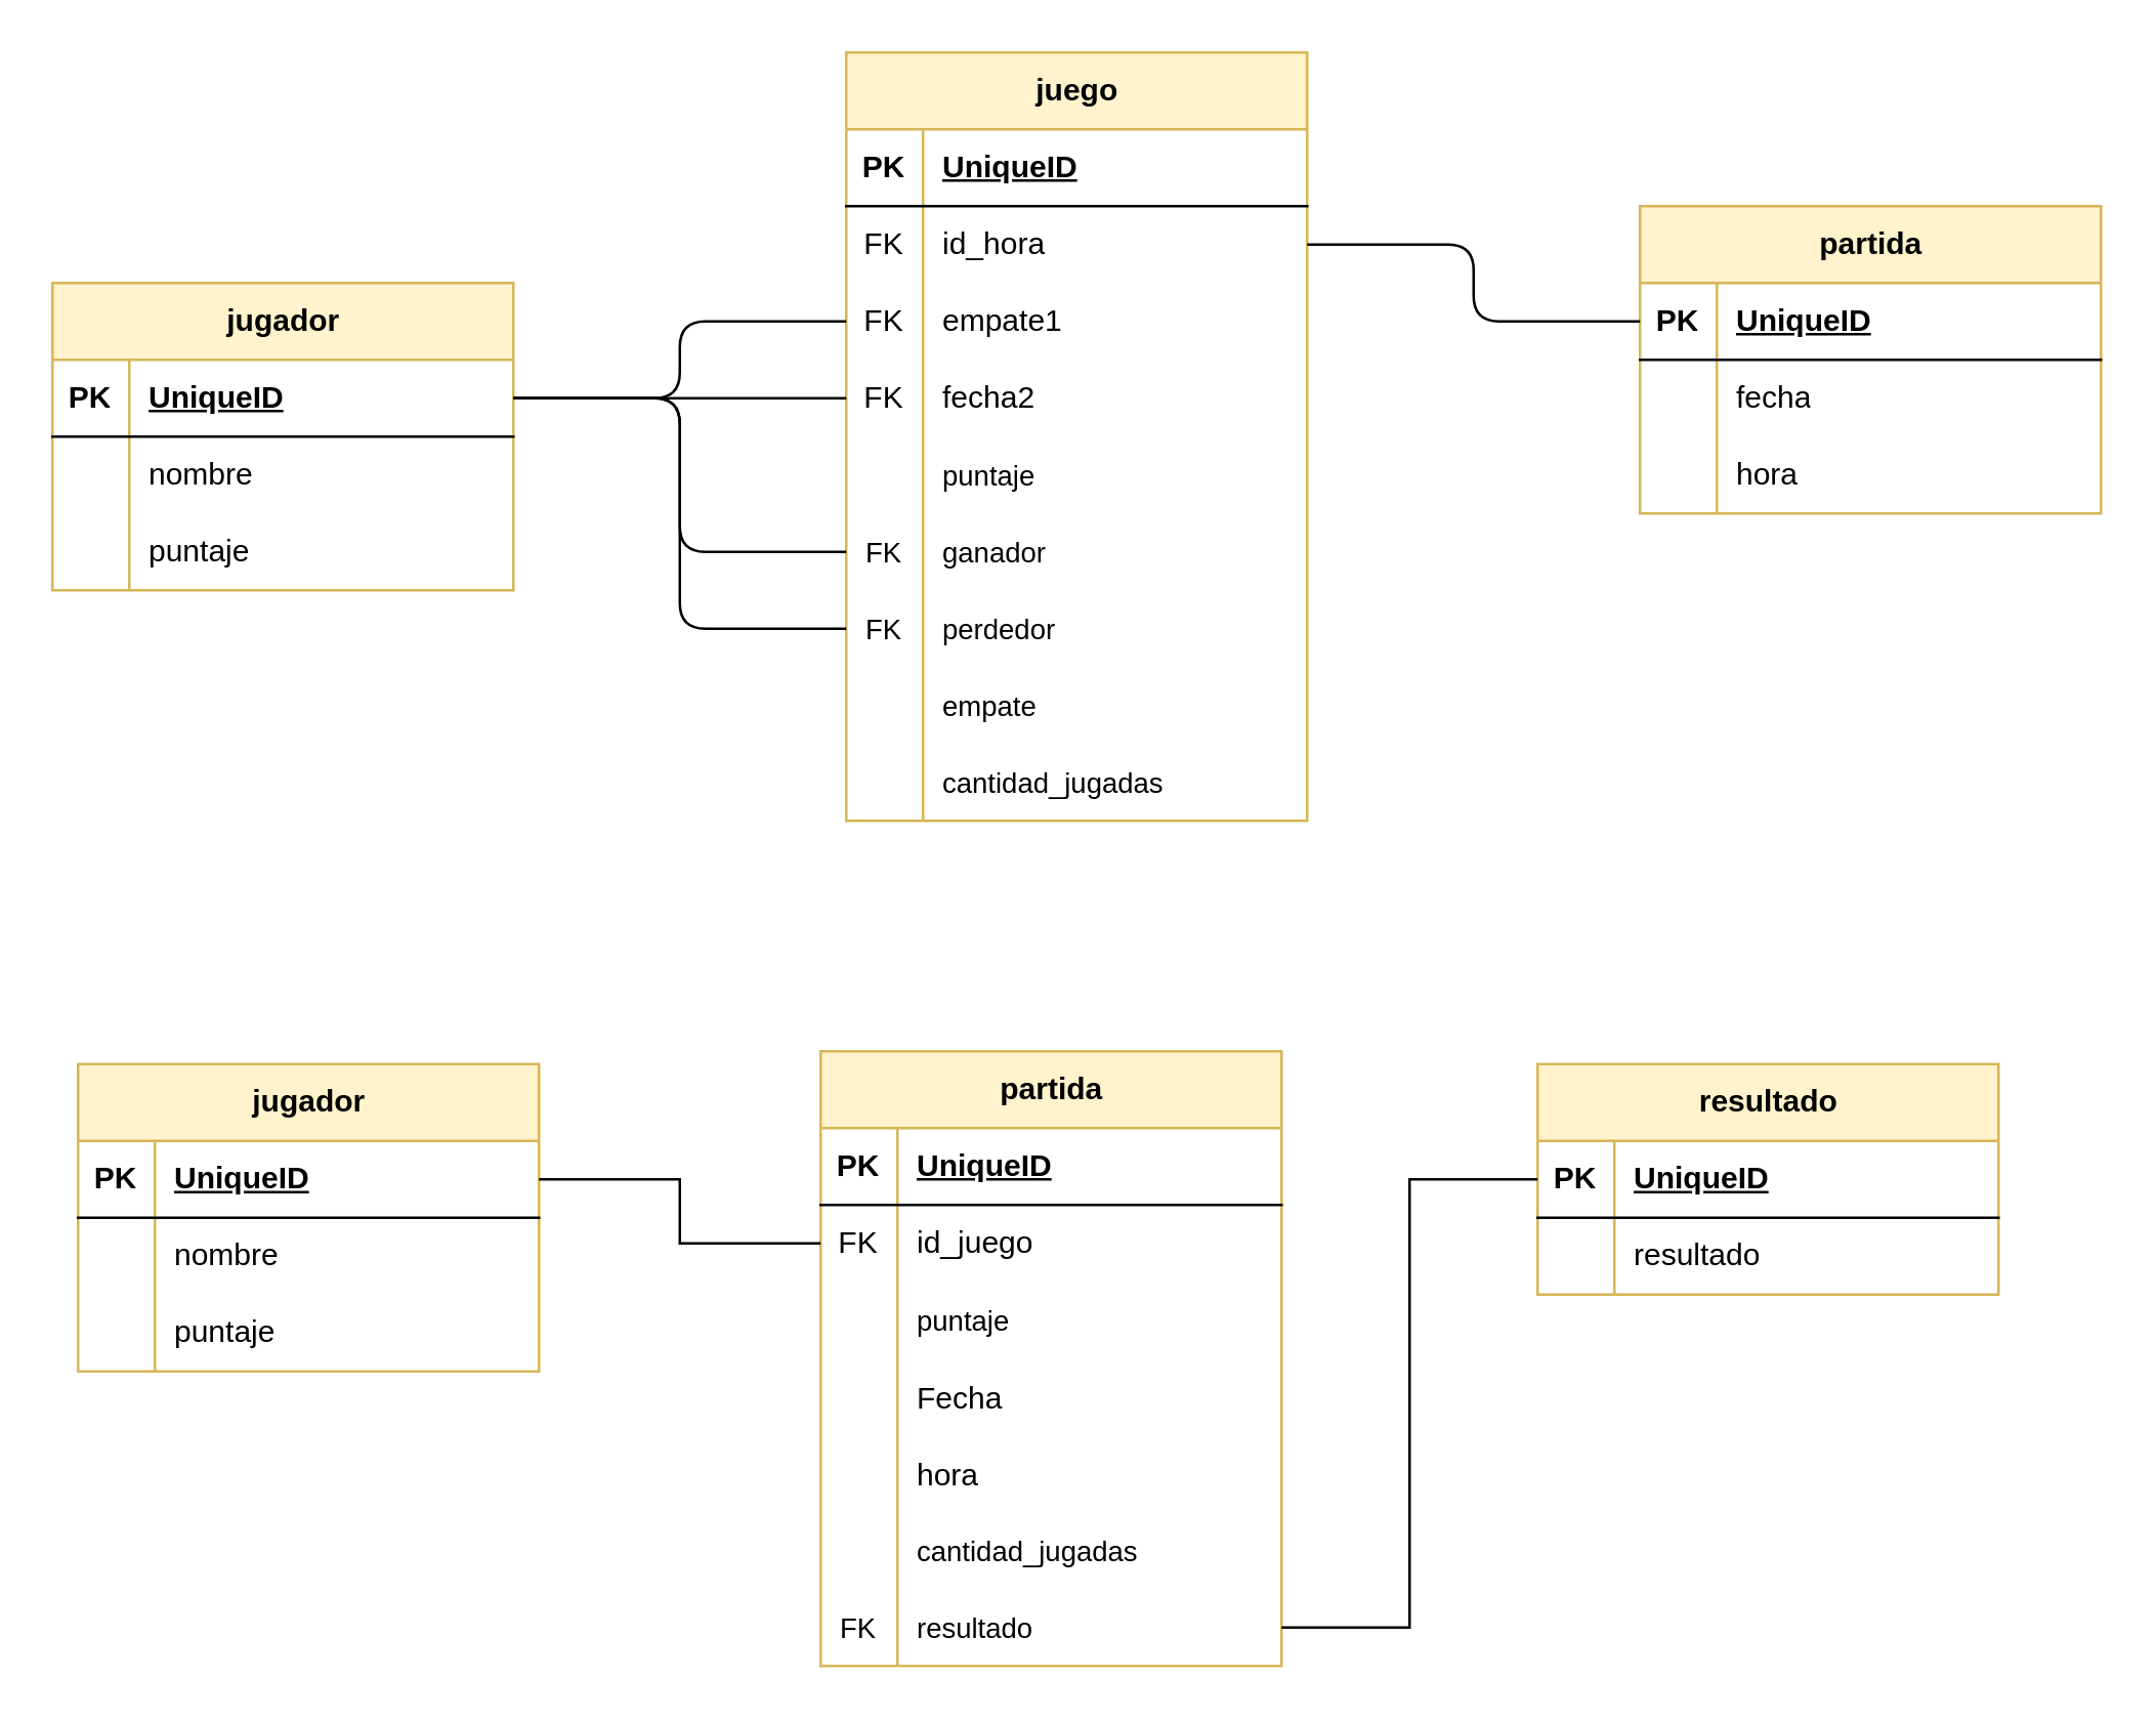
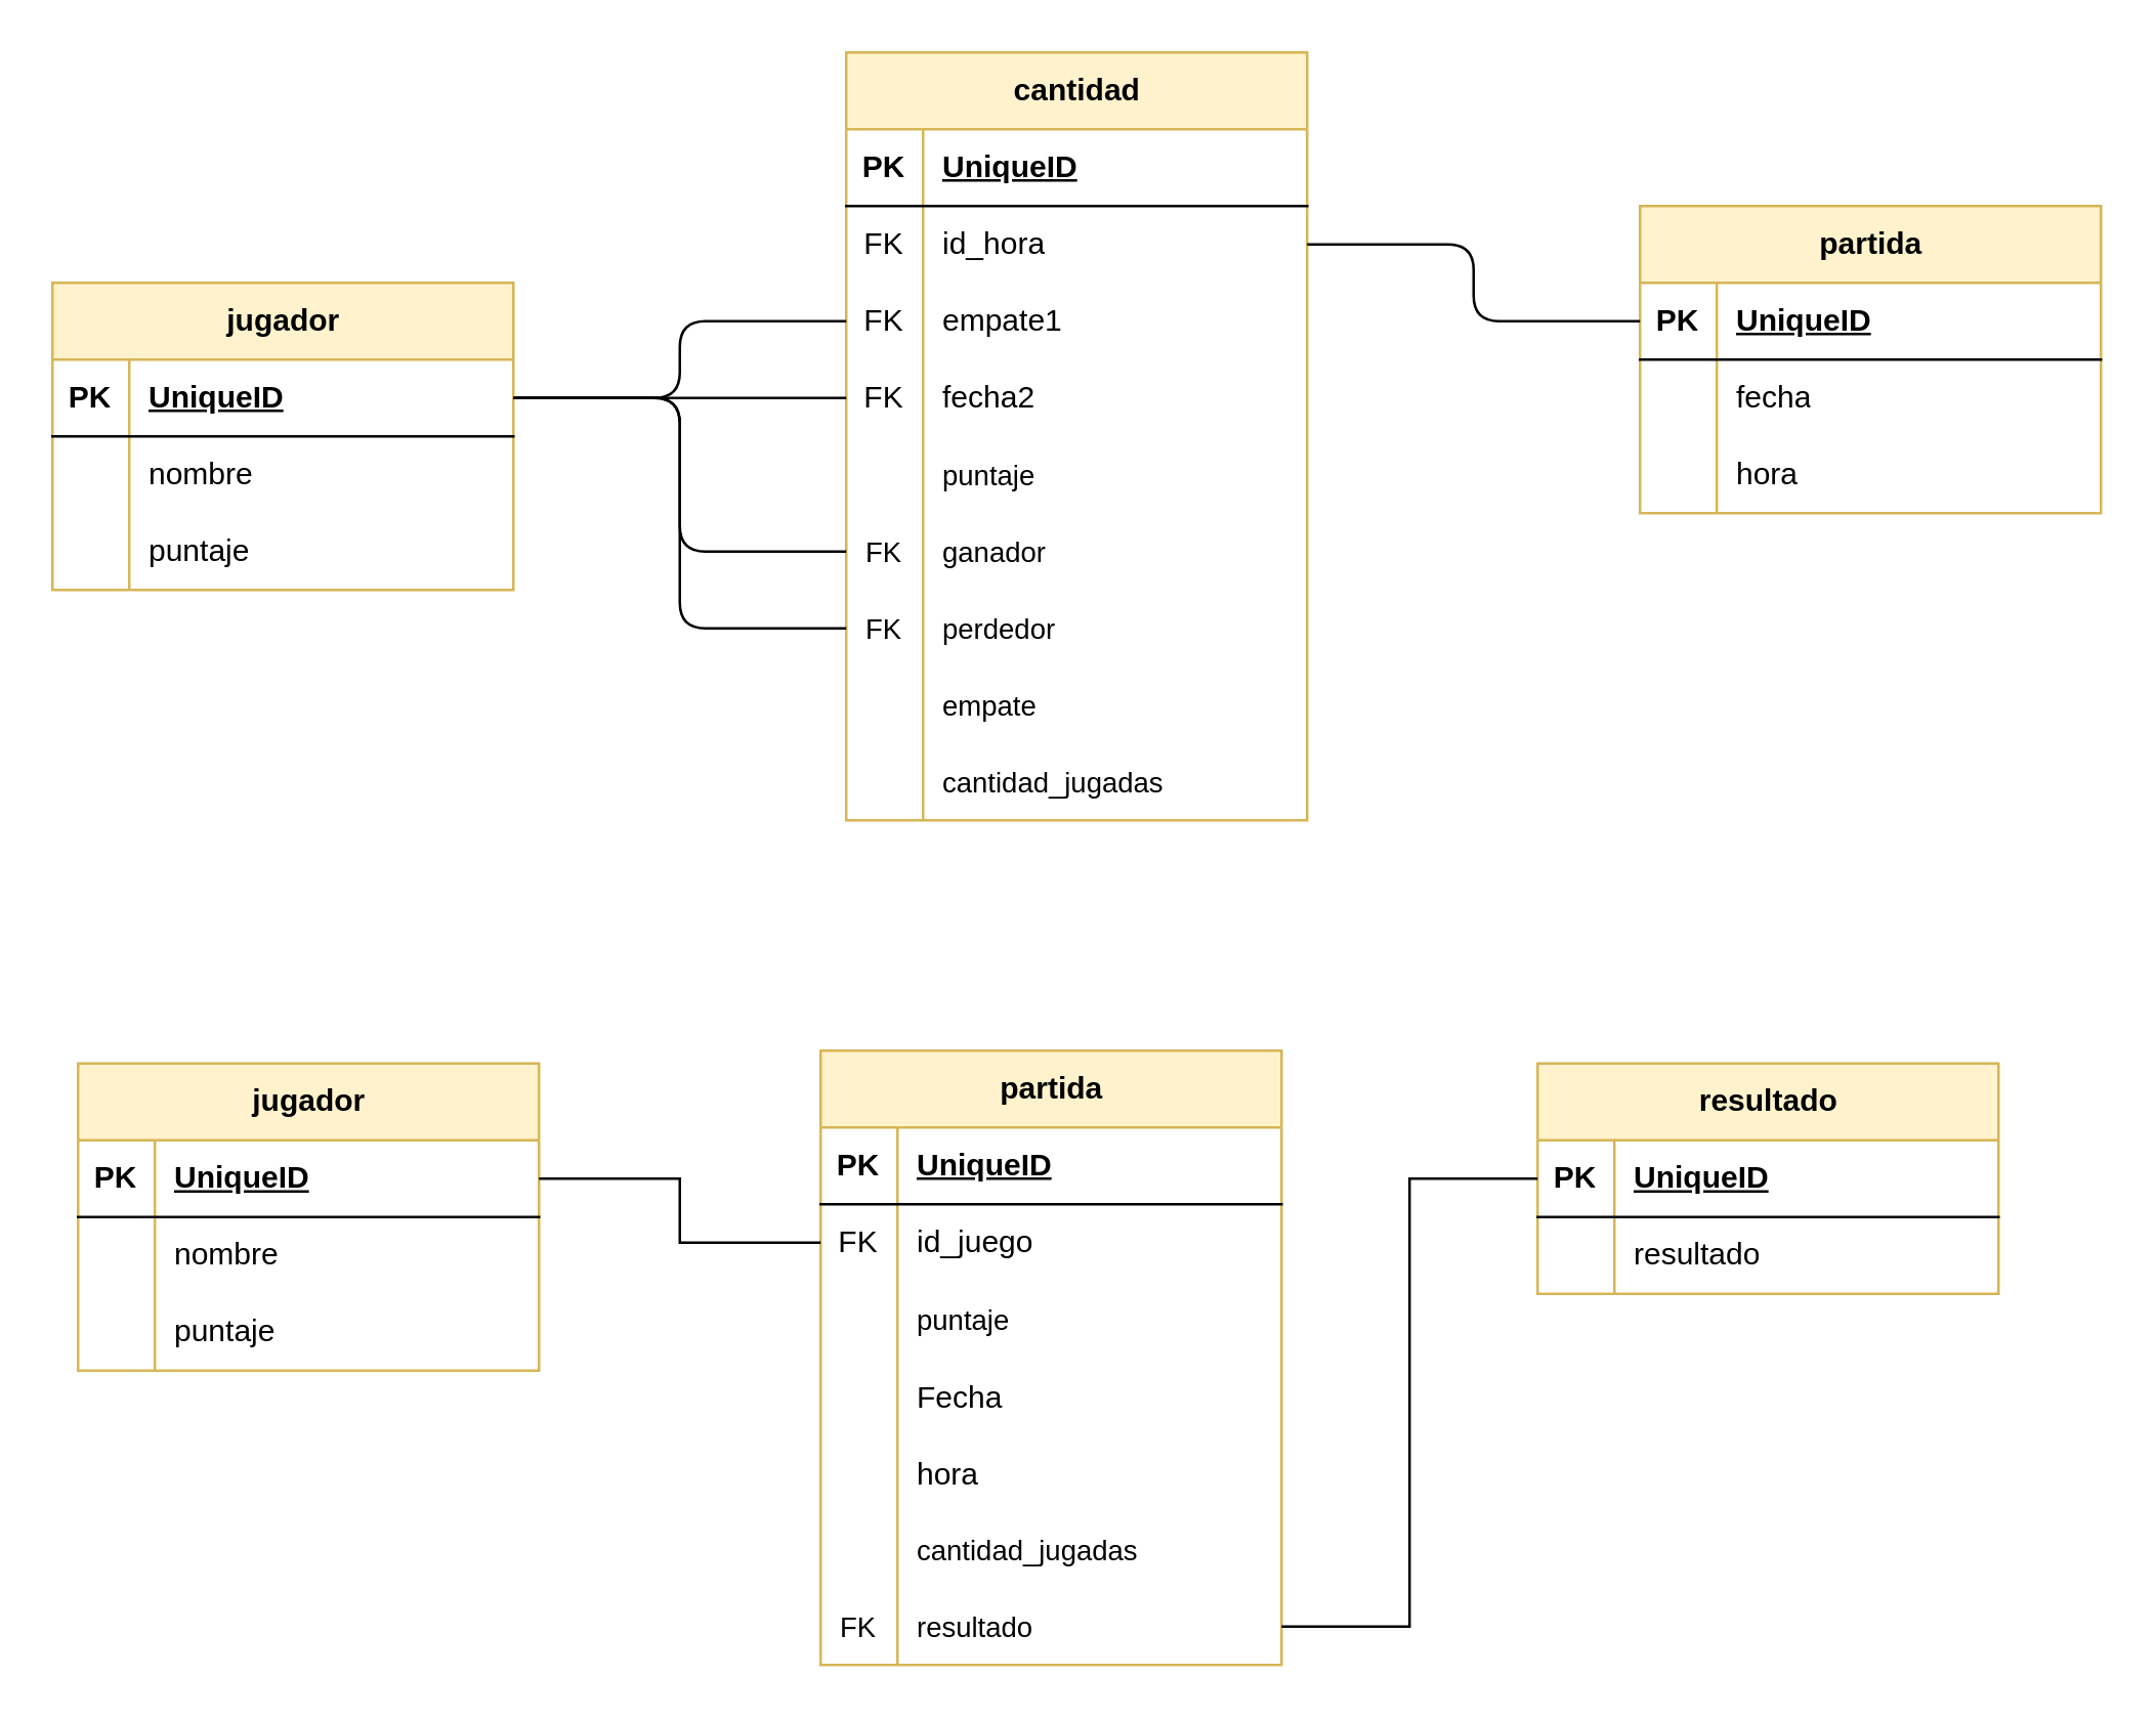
- <mxCell id="22" value="juego" style="shape=table;startSize=30;container=1;collapsible=1;childLayout=tableLayout;fixedRows=1;rowLines=0;fontStyle=1;align=center;resizeLast=1;html=1;fillColor=#fff2cc;strokeColor=#d6b656;" parent="1" vertex="1"><mxGeometry x="330" y="20" width="180" height="300" as="geometry"><mxRectangle x="280" y="160" width="70" height="30" as="alternateBounds" /></mxGeometry></mxCell>
+ <mxCell id="22" value="cantidad" style="shape=table;startSize=30;container=1;collapsible=1;childLayout=tableLayout;fixedRows=1;rowLines=0;fontStyle=1;align=center;resizeLast=1;html=1;fillColor=#fff2cc;strokeColor=#d6b656;" parent="1" vertex="1"><mxGeometry x="330" y="20" width="180" height="300" as="geometry"><mxRectangle x="280" y="160" width="70" height="30" as="alternateBounds" /></mxGeometry></mxCell>
